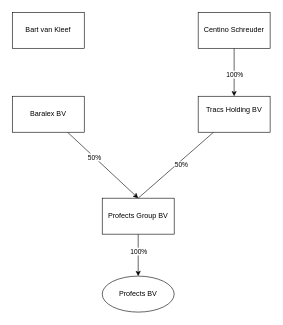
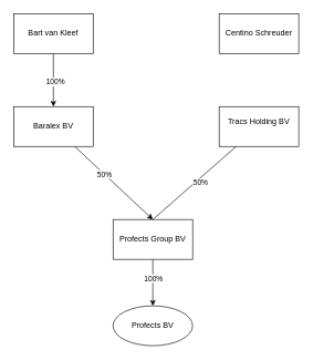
+ <mxCell id="15" style="edgeStyle=orthogonalEdgeStyle;rounded=0;orthogonalLoop=1;jettySize=auto;html=1;" edge="1" parent="1" source="17" target="7"><mxGeometry relative="1" as="geometry" /></mxCell>
+ <mxCell id="16" value="100%" style="edgeLabel;html=1;align=center;verticalAlign=middle;resizable=0;points=[];" vertex="1" connectable="0" parent="15"><mxGeometry x="0.042" y="2" relative="1" as="geometry"><mxPoint as="offset" /></mxGeometry></mxCell>
- <mxCell id="12" style="edgeStyle=orthogonalEdgeStyle;rounded=0;orthogonalLoop=1;jettySize=auto;html=1;" edge="1" parent="1" source="14" target="10"><mxGeometry relative="1" as="geometry" /></mxCell>
- <mxCell id="13" value="100%" style="edgeLabel;html=1;align=center;verticalAlign=middle;resizable=0;points=[];" vertex="1" connectable="0" parent="12"><mxGeometry x="0.083" relative="1" as="geometry"><mxPoint as="offset" /></mxGeometry></mxCell>
